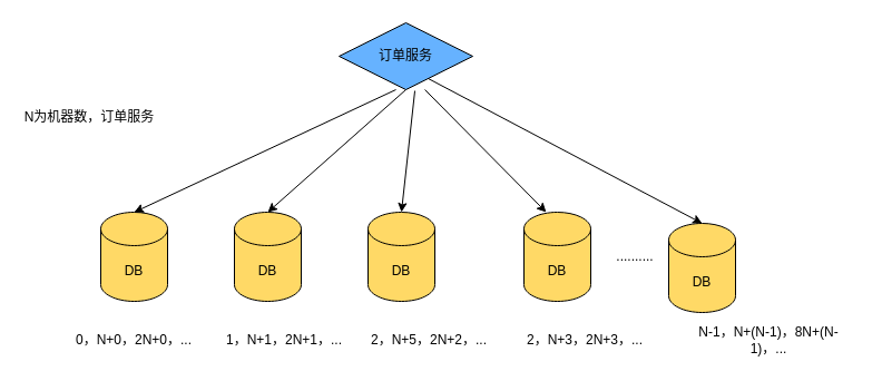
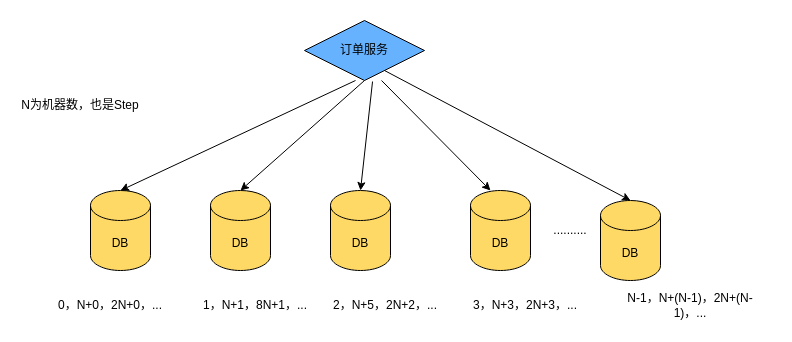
- <mxCell id="19" value="N为机器数，订单服务" style="text;html=1;strokeColor=none;fillColor=none;align=center;verticalAlign=middle;whiteSpace=wrap;rounded=0;" vertex="1" parent="1"><mxGeometry x="20" y="90" width="120" height="30" as="geometry" /></mxCell>
+ <mxCell id="19" value="N为机器数，也是Step" style="text;html=1;strokeColor=none;fillColor=none;align=center;verticalAlign=middle;whiteSpace=wrap;rounded=0;" vertex="1" parent="1"><mxGeometry x="20" y="90" width="120" height="30" as="geometry" /></mxCell>
- <mxCell id="9" value="0，N+0，2N+0，..." style="text;html=1;strokeColor=none;fillColor=none;align=center;verticalAlign=middle;whiteSpace=wrap;rounded=0;" vertex="1" parent="1"><mxGeometry x="60" y="290" width="120" height="30" as="geometry" /></mxCell>
+ <mxCell id="9" value="0，N+0，2N+0，..." style="text;html=1;strokeColor=none;fillColor=none;align=center;verticalAlign=middle;whiteSpace=wrap;rounded=0;" vertex="1" parent="1"><mxGeometry x="50" y="290" width="120" height="30" as="geometry" /></mxCell>
- <mxCell id="10" value="1，N+1，2N+1，..." style="text;html=1;strokeColor=none;fillColor=none;align=center;verticalAlign=middle;whiteSpace=wrap;rounded=0;" vertex="1" parent="1"><mxGeometry x="200" y="290" width="110" height="30" as="geometry" /></mxCell>
+ <mxCell id="10" value="1，N+1，8N+1，..." style="text;html=1;strokeColor=none;fillColor=none;align=center;verticalAlign=middle;whiteSpace=wrap;rounded=0;" vertex="1" parent="1"><mxGeometry x="200" y="290" width="110" height="30" as="geometry" /></mxCell>
- <mxCell id="14" value="2，N+3，2N+3，..." style="text;html=1;strokeColor=none;fillColor=none;align=center;verticalAlign=middle;whiteSpace=wrap;rounded=0;" vertex="1" parent="1"><mxGeometry x="470" y="290" width="110" height="30" as="geometry" /></mxCell>
+ <mxCell id="14" value="3，N+3，2N+3，..." style="text;html=1;strokeColor=none;fillColor=none;align=center;verticalAlign=middle;whiteSpace=wrap;rounded=0;" vertex="1" parent="1"><mxGeometry x="470" y="290" width="110" height="30" as="geometry" /></mxCell>
- <mxCell id="15" value="N-1，N+(N-1)，8N+(N-1)，..." style="text;html=1;strokeColor=none;fillColor=none;align=center;verticalAlign=middle;whiteSpace=wrap;rounded=0;" vertex="1" parent="1"><mxGeometry x="610" y="290" width="160" height="30" as="geometry" /></mxCell>
+ <mxCell id="15" value="N-1，N+(N-1)，2N+(N-1)，..." style="text;html=1;strokeColor=none;fillColor=none;align=center;verticalAlign=middle;whiteSpace=wrap;rounded=0;" vertex="1" parent="1"><mxGeometry x="610" y="290" width="160" height="30" as="geometry" /></mxCell>
